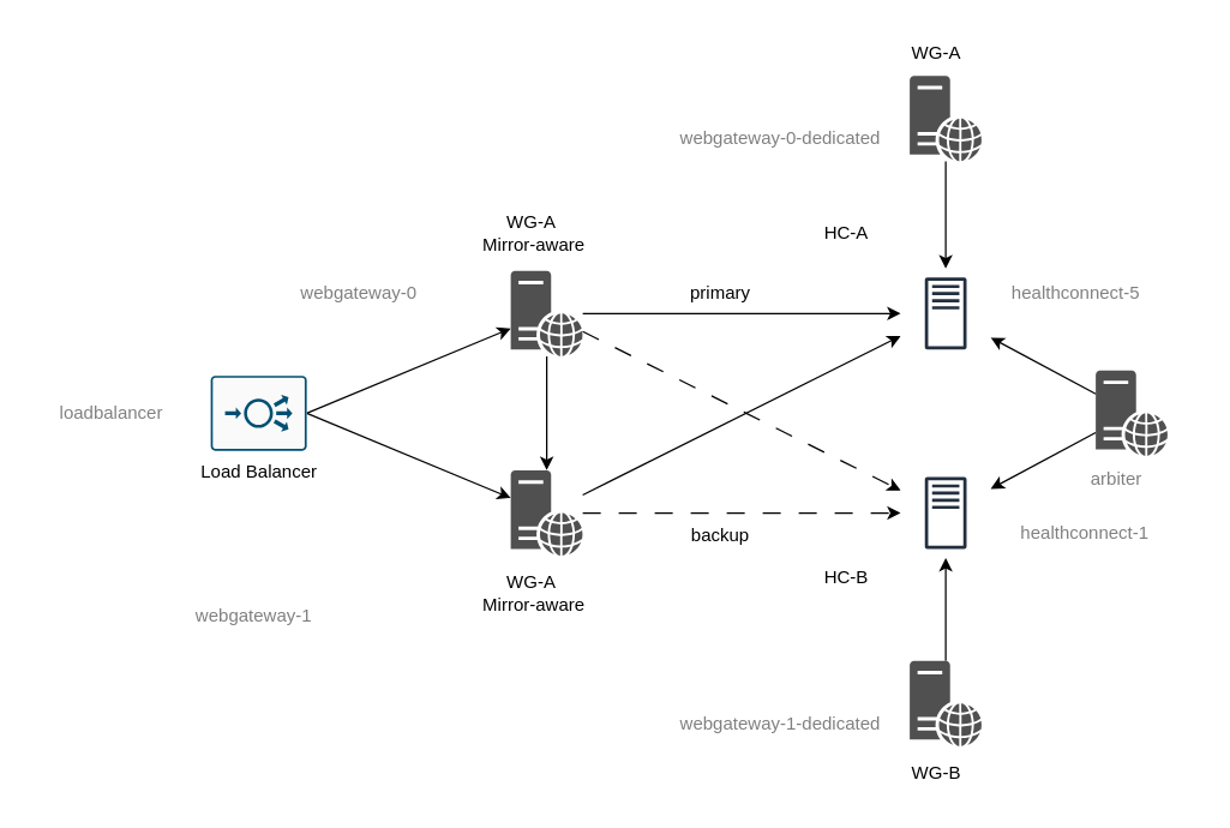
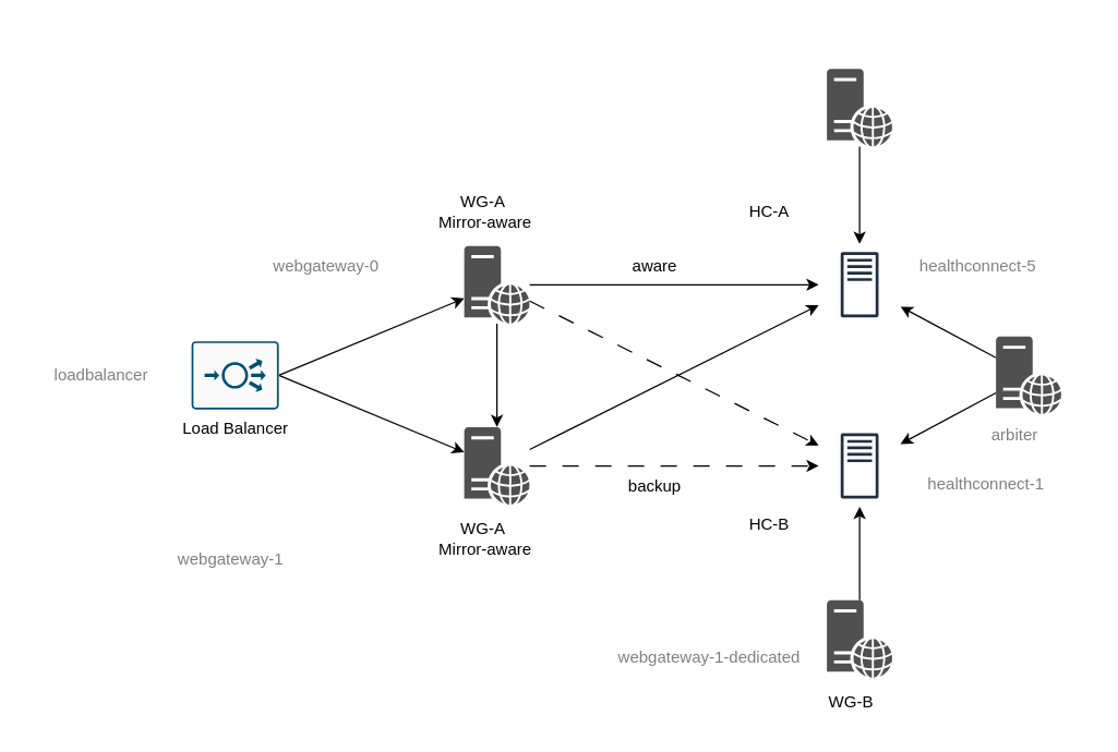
- <mxCell id="25" value="WG-A" style="text;html=1;strokeColor=none;fillColor=none;align=center;verticalAlign=middle;whiteSpace=wrap;rounded=0;" parent="1" vertex="1"><mxGeometry x="570" y="20" width="108" height="30" as="geometry" /></mxCell>
- <mxCell id="35" value="webgateway-0-dedicated" style="text;html=1;strokeColor=none;fillColor=none;align=center;verticalAlign=middle;whiteSpace=wrap;rounded=0;fontColor=#808080;" vertex="1" parent="1"><mxGeometry x="440" y="77" width="160" height="30" as="geometry" /></mxCell>
- <mxCell id="28" value="primary" style="text;html=1;strokeColor=none;fillColor=none;align=center;verticalAlign=middle;whiteSpace=wrap;rounded=0;" parent="1" vertex="1"><mxGeometry x="450" y="180" width="60" height="30" as="geometry" /></mxCell>
+ <mxCell id="28" value="aware" style="text;html=1;strokeColor=none;fillColor=none;align=center;verticalAlign=middle;whiteSpace=wrap;rounded=0;" parent="1" vertex="1"><mxGeometry x="450" y="180" width="60" height="30" as="geometry" /></mxCell>
